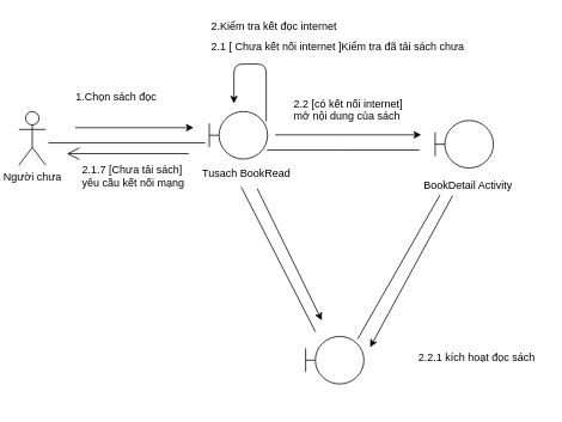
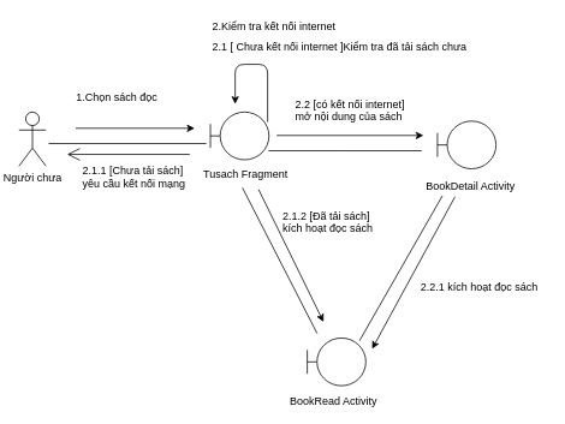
- <mxCell id="18" value="2.Kiểm tra kết đọc internet" style="text;html=1;resizable=0;points=[];autosize=1;align=left;verticalAlign=top;spacingTop=-4;" vertex="1" parent="1"><mxGeometry x="232.5" y="20" width="147" height="14" as="geometry" /></mxCell>
+ <mxCell id="18" value="2.Kiểm tra kết nối internet" style="text;html=1;resizable=0;points=[];autosize=1;align=left;verticalAlign=top;spacingTop=-4;" vertex="1" parent="1"><mxGeometry x="232.5" y="20" width="147" height="14" as="geometry" /></mxCell>
- <mxCell id="4" value="Tusach BookRead" style="text;html=1;resizable=0;points=[];autosize=1;align=left;verticalAlign=top;spacingTop=-4;" vertex="1" parent="1"><mxGeometry x="223" y="182.5" width="104" height="14" as="geometry" /></mxCell>
+ <mxCell id="4" value="Tusach Fragment" style="text;html=1;resizable=0;points=[];autosize=1;align=left;verticalAlign=top;spacingTop=-4;" vertex="1" parent="1"><mxGeometry x="223" y="182.5" width="104" height="14" as="geometry" /></mxCell>
- <mxCell id="24" value="2.1.7 [Chưa tải sách]&lt;br&gt;yêu cầu kết nối mạng&lt;br&gt;" style="text;html=1;resizable=0;points=[];autosize=1;align=left;verticalAlign=top;spacingTop=-4;" vertex="1" parent="1"><mxGeometry x="89" y="180" width="124" height="28" as="geometry" /></mxCell>
+ <mxCell id="24" value="2.1.1 [Chưa tải sách]&lt;br&gt;yêu cầu kết nối mạng&lt;br&gt;" style="text;html=1;resizable=0;points=[];autosize=1;align=left;verticalAlign=top;spacingTop=-4;" vertex="1" parent="1"><mxGeometry x="89" y="180" width="124" height="28" as="geometry" /></mxCell>
+ <mxCell id="25" value="2.1.2 [Đã tải sách]&lt;br&gt;kích hoạt đọc sách&lt;br&gt;&lt;br&gt;" style="text;html=1;resizable=0;points=[];autosize=1;align=left;verticalAlign=top;spacingTop=-4;" vertex="1" parent="1"><mxGeometry x="311" y="230" width="110" height="42" as="geometry" /></mxCell>
- <mxCell id="23" value="2.2.1 kích hoạt đọc sách" style="text;html=1;resizable=0;points=[];autosize=1;align=left;verticalAlign=top;spacingTop=-4;" vertex="1" parent="1"><mxGeometry x="464" y="389" width="140" height="14" as="geometry" /></mxCell>
+ <mxCell id="23" value="2.2.1 kích hoạt đọc sách" style="text;html=1;resizable=0;points=[];autosize=1;align=left;verticalAlign=top;spacingTop=-4;" vertex="1" parent="1"><mxGeometry x="464" y="309" width="140" height="14" as="geometry" /></mxCell>
+ <mxCell id="8" value="BookRead Activity" style="text;html=1;resizable=0;points=[];autosize=1;align=left;verticalAlign=top;spacingTop=-4;" vertex="1" parent="1"><mxGeometry x="319" y="435" width="107" height="14" as="geometry" /></mxCell>
